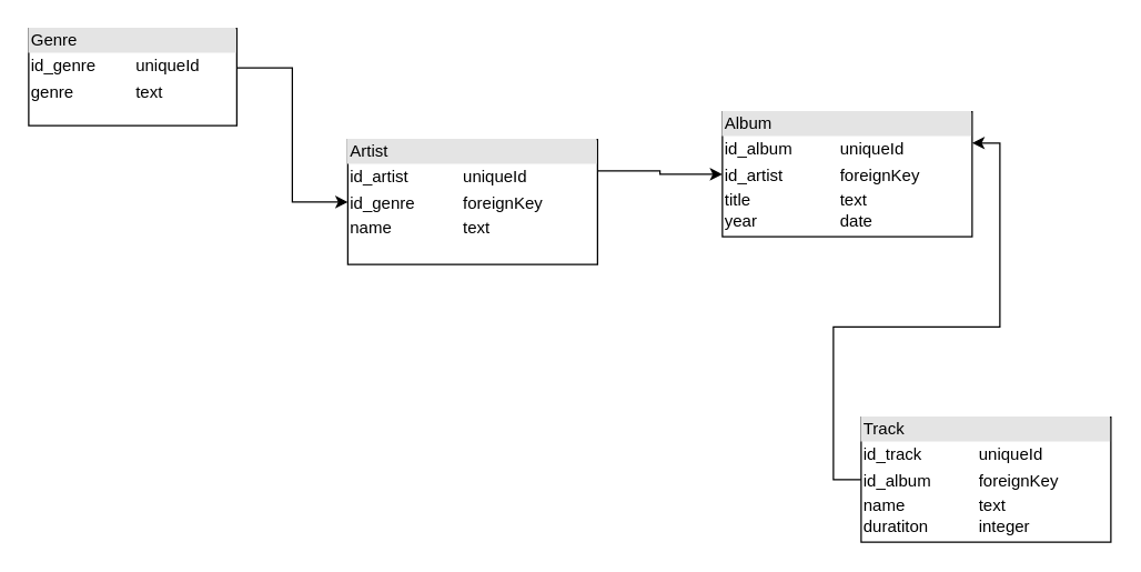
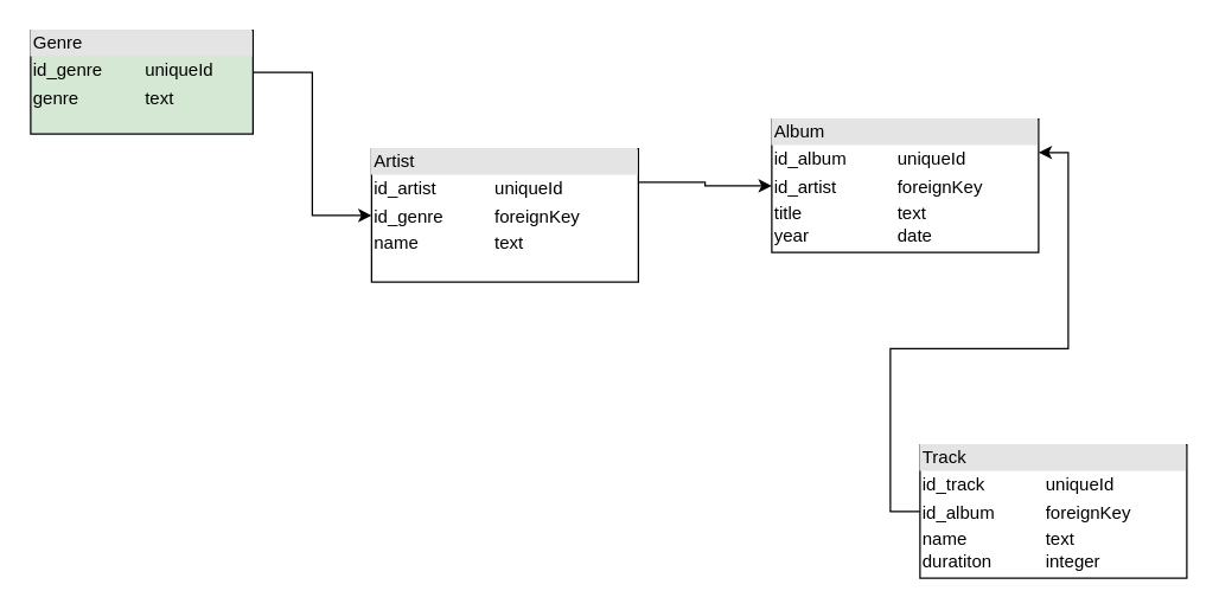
- <mxCell id="3" value="&lt;div style=&quot;box-sizing:border-box;width:100%;background:#e4e4e4;padding:2px;&quot;&gt;Genre&lt;/div&gt;&lt;table style=&quot;width:100%;font-size:1em;&quot; cellpadding=&quot;2&quot; cellspacing=&quot;0&quot;&gt;&lt;tbody&gt;&lt;tr&gt;&lt;td&gt;id_genre&lt;/td&gt;&lt;td&gt;uniqueId&lt;/td&gt;&lt;/tr&gt;&lt;tr&gt;&lt;td&gt;genre&lt;/td&gt;&lt;td&gt;text&lt;/td&gt;&lt;/tr&gt;&lt;tr&gt;&lt;td&gt;&lt;/td&gt;&lt;td&gt;&lt;br&gt;&lt;/td&gt;&lt;/tr&gt;&lt;/tbody&gt;&lt;/table&gt;" style="verticalAlign=top;align=left;overflow=fill;html=1;whiteSpace=wrap;" vertex="1" parent="1"><mxGeometry x="20" y="20" width="150" height="70" as="geometry" /></mxCell>
+ <mxCell id="3" value="&lt;div style=&quot;box-sizing:border-box;width:100%;background:#e4e4e4;padding:2px;&quot;&gt;Genre&lt;/div&gt;&lt;table style=&quot;width:100%;font-size:1em;&quot; cellpadding=&quot;2&quot; cellspacing=&quot;0&quot;&gt;&lt;tbody&gt;&lt;tr&gt;&lt;td&gt;id_genre&lt;/td&gt;&lt;td&gt;uniqueId&lt;/td&gt;&lt;/tr&gt;&lt;tr&gt;&lt;td&gt;genre&lt;/td&gt;&lt;td&gt;text&lt;/td&gt;&lt;/tr&gt;&lt;tr&gt;&lt;td&gt;&lt;/td&gt;&lt;td&gt;&lt;br&gt;&lt;/td&gt;&lt;/tr&gt;&lt;/tbody&gt;&lt;/table&gt;" style="verticalAlign=top;align=left;overflow=fill;html=1;whiteSpace=wrap;fillColor=#d5e8d4;" vertex="1" parent="1"><mxGeometry x="20" y="20" width="150" height="70" as="geometry" /></mxCell>
